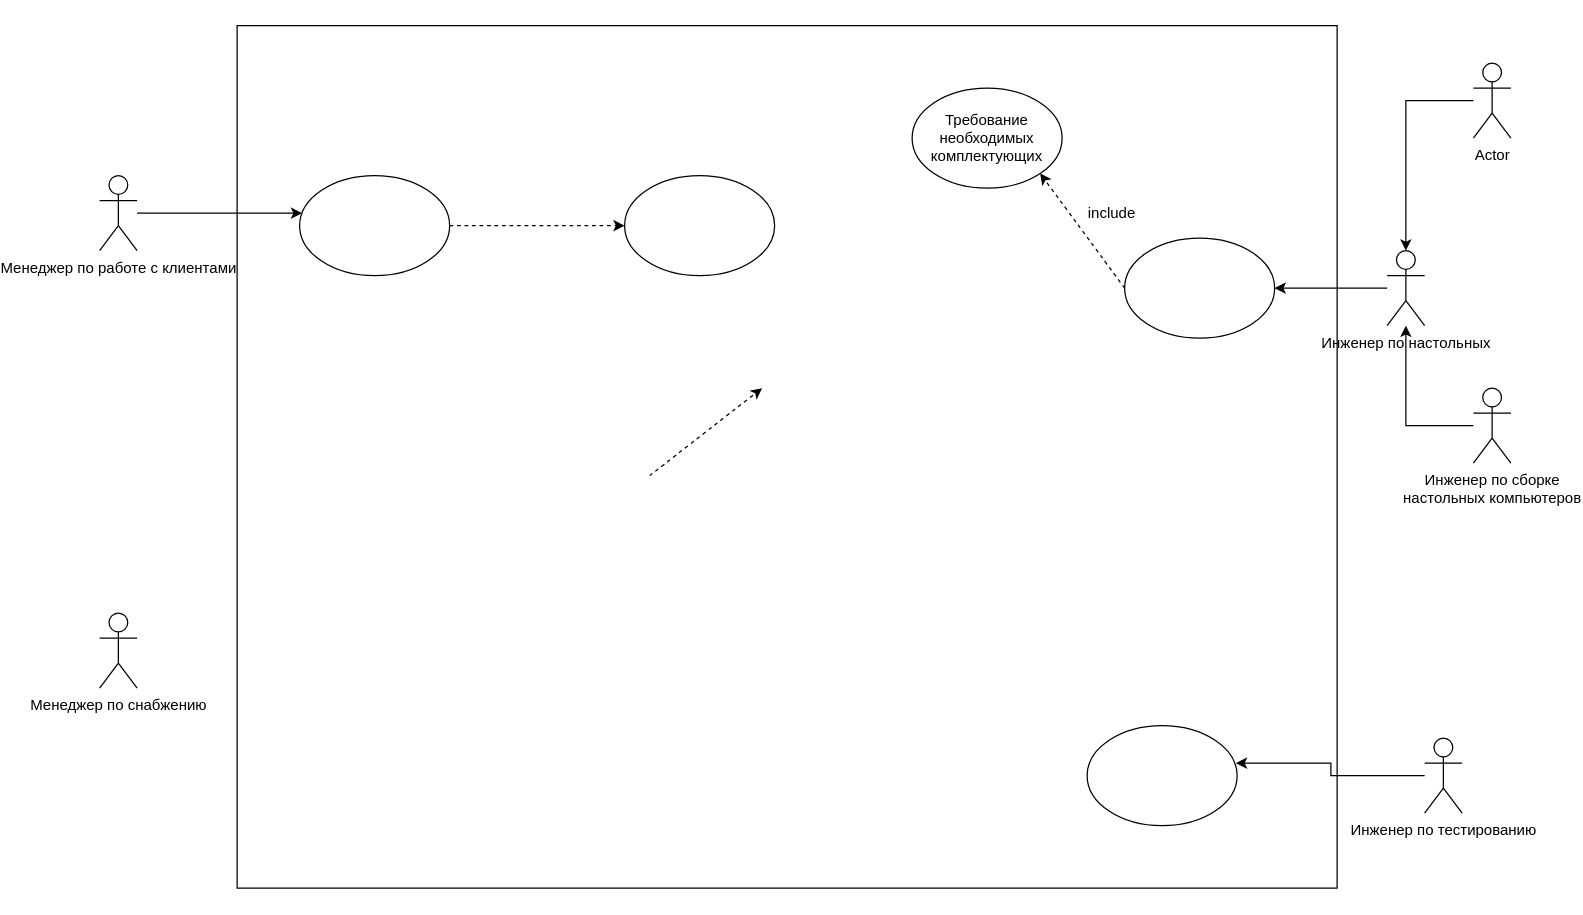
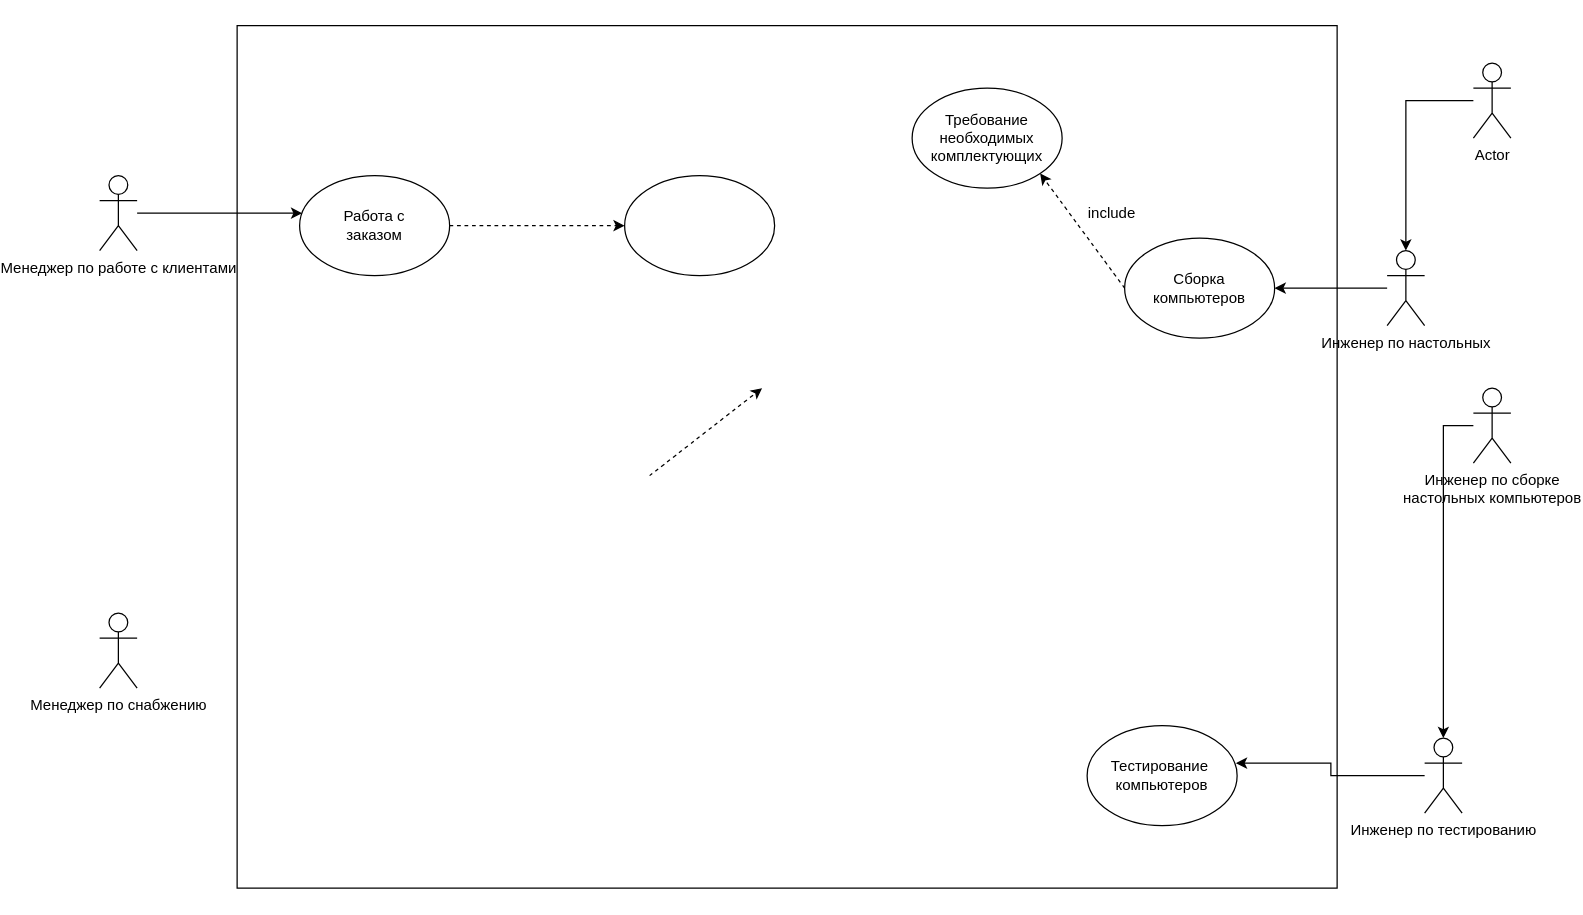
+ <mxCell id="24" value="Работа с заказом" style="text;html=1;strokeColor=none;fillColor=none;align=center;verticalAlign=middle;whiteSpace=wrap;rounded=0;" vertex="1" parent="1"><mxGeometry x="210" y="165" width="60" height="30" as="geometry" /></mxCell>
+ <mxCell id="20" value="Сборка компьютеров" style="text;html=1;strokeColor=none;fillColor=none;align=center;verticalAlign=middle;whiteSpace=wrap;rounded=0;" vertex="1" parent="1"><mxGeometry x="870" y="215" width="60" height="30" as="geometry" /></mxCell>
- <mxCell id="8" style="edgeStyle=orthogonalEdgeStyle;rounded=0;orthogonalLoop=1;jettySize=auto;html=1;" edge="1" parent="1" source="9" target="11"><mxGeometry relative="1" as="geometry" /></mxCell>
+ <mxCell id="8" style="edgeStyle=orthogonalEdgeStyle;rounded=0;orthogonalLoop=1;jettySize=auto;html=1;" edge="1" parent="1" source="9" target="13"><mxGeometry relative="1" as="geometry" /></mxCell>
+ <mxCell id="15" value="Тестирование&amp;nbsp;&lt;br&gt;компьютеров" style="text;html=1;strokeColor=none;fillColor=none;align=center;verticalAlign=middle;whiteSpace=wrap;rounded=0;" vertex="1" parent="1"><mxGeometry x="840" y="605" width="60" height="30" as="geometry" /></mxCell>
